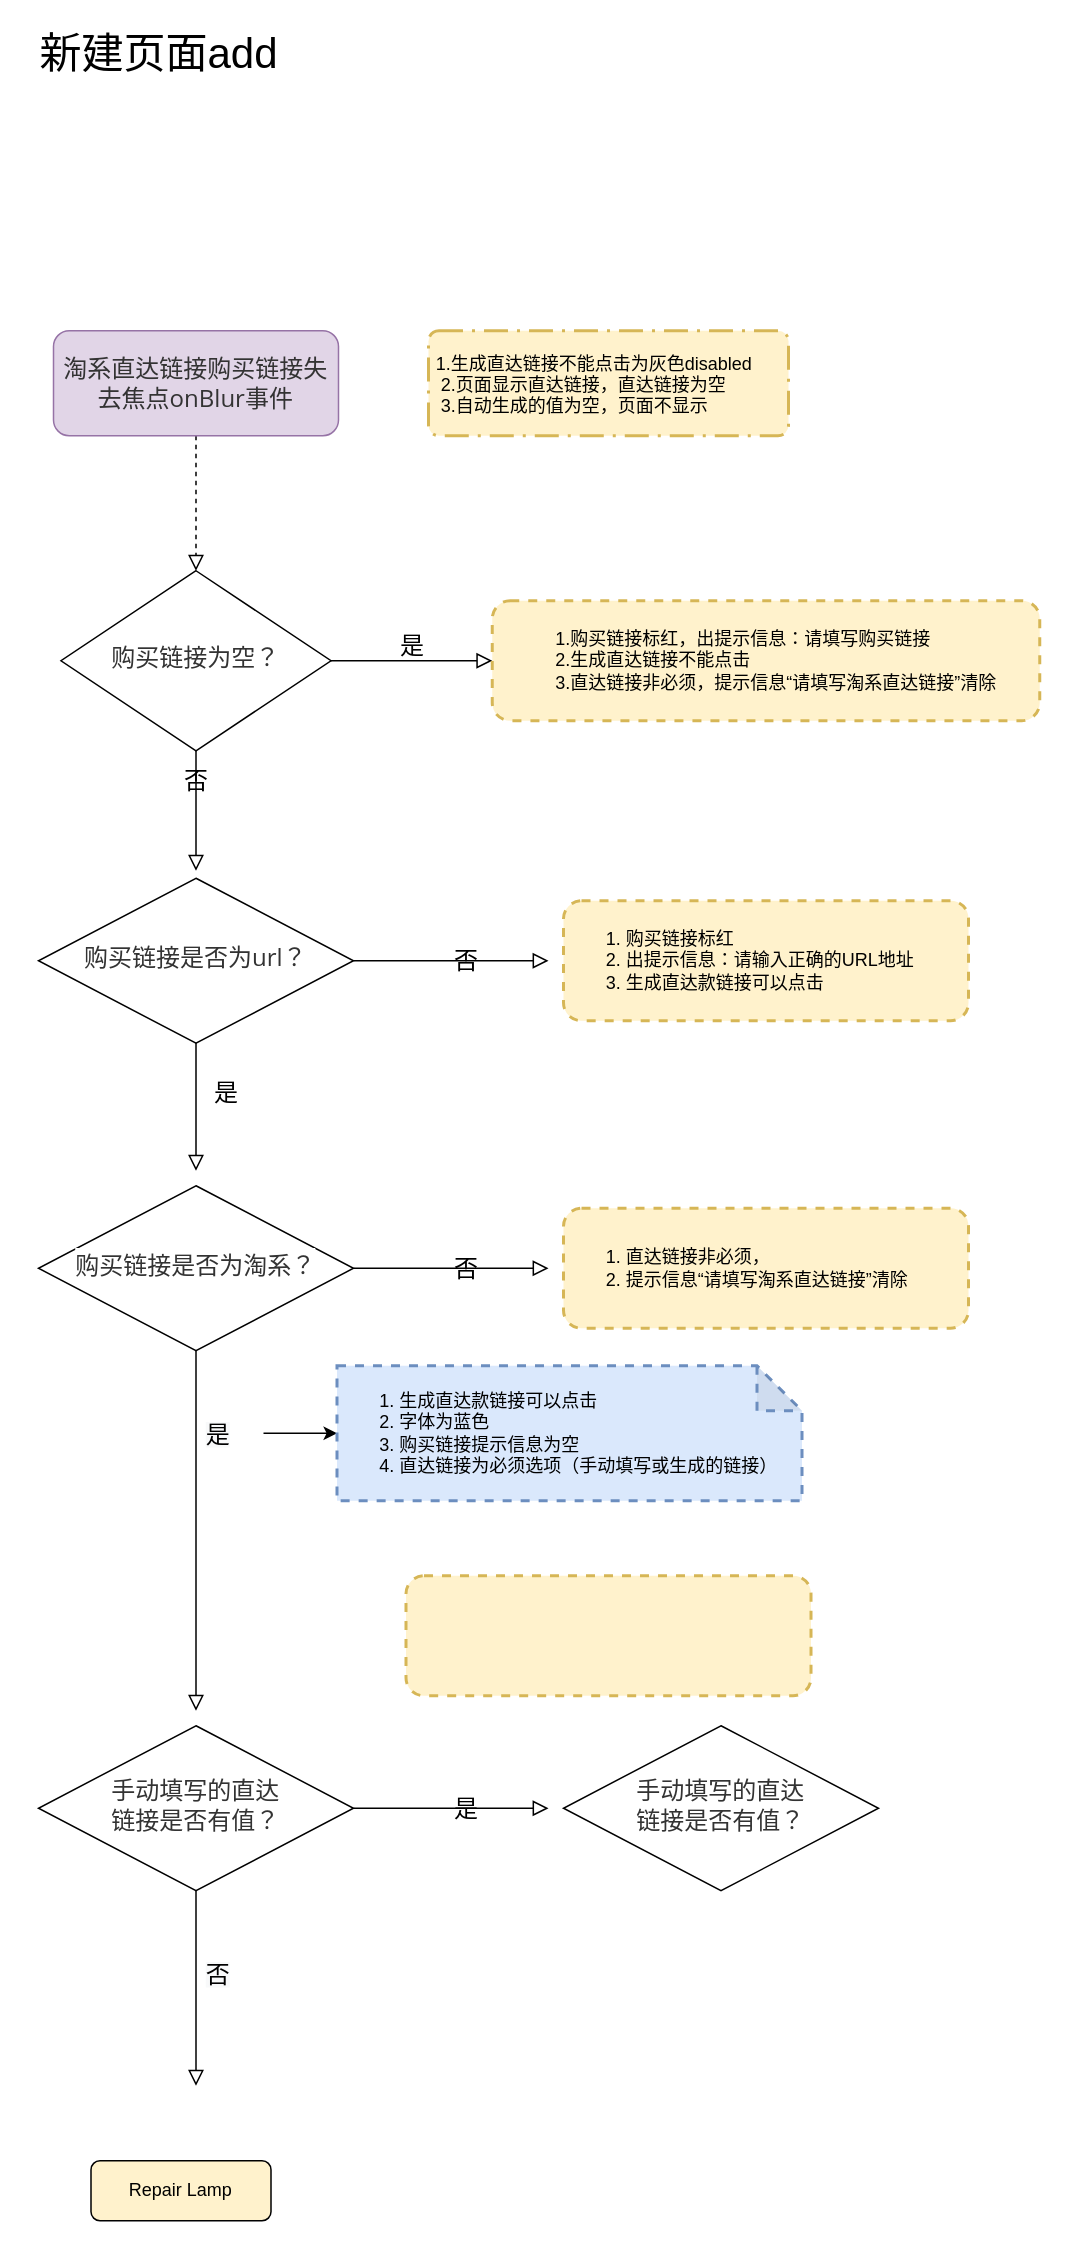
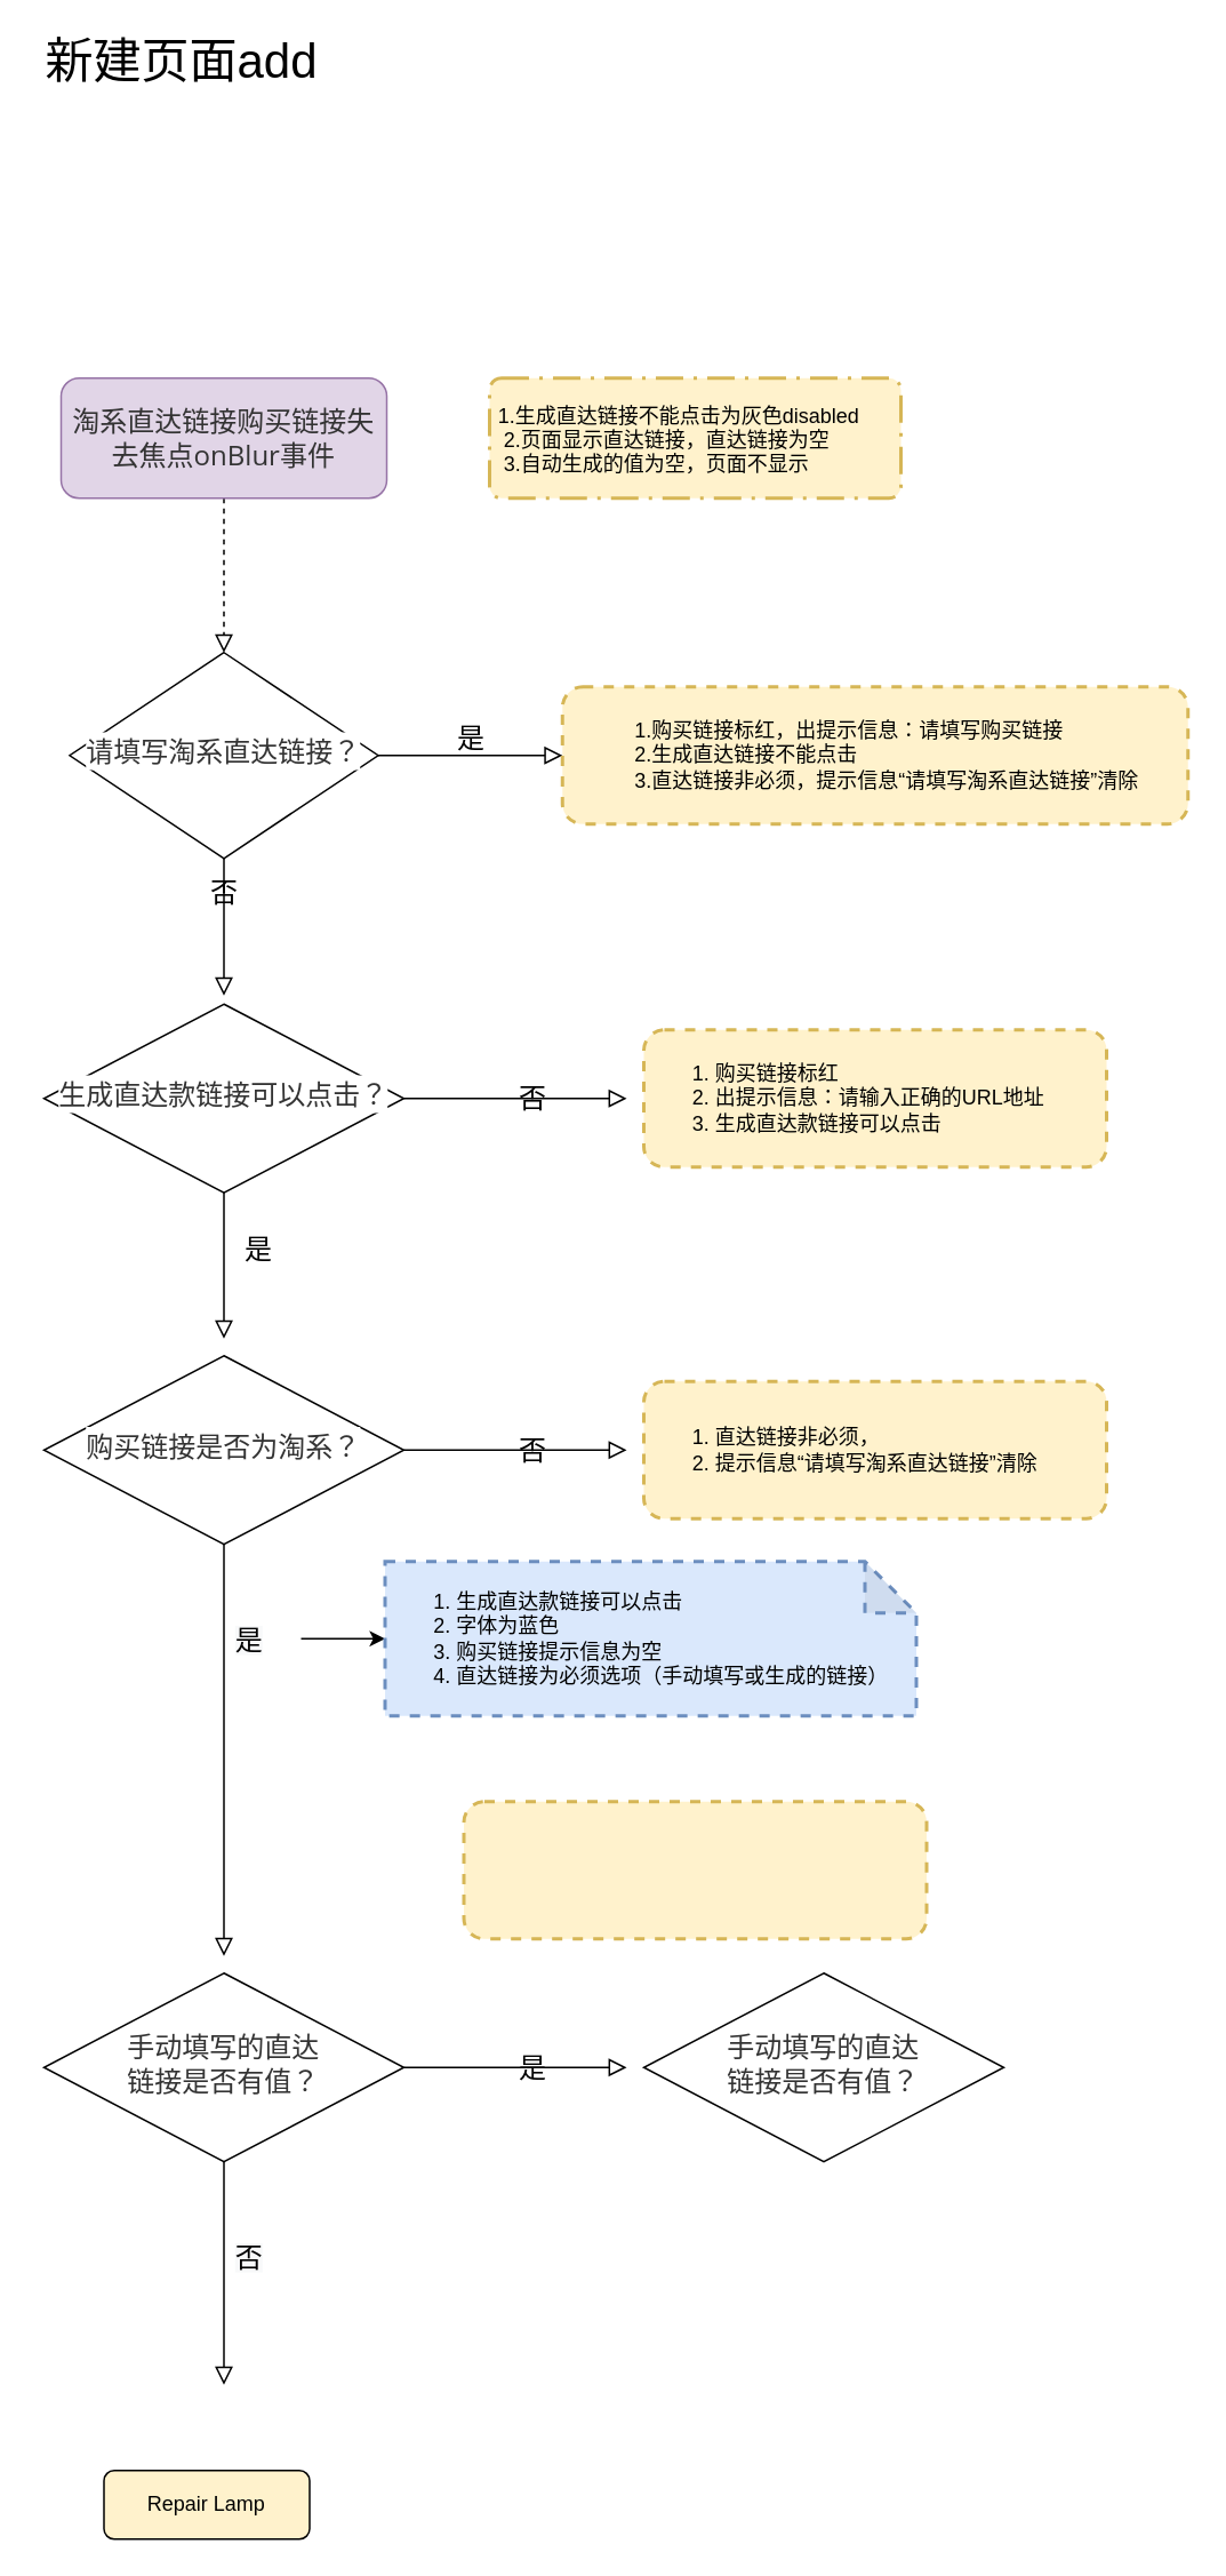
- <mxCell id="6" value="&lt;span style=&quot;color: rgb(51 , 51 , 51) ; font-family: &amp;#34;open sans&amp;#34; , &amp;#34;clear sans&amp;#34; , &amp;#34;helvetica neue&amp;#34; , &amp;#34;helvetica&amp;#34; , &amp;#34;arial&amp;#34; , sans-serif ; font-size: 16px ; background-color: rgb(255 , 255 , 255)&quot;&gt;购买链接为空？&lt;/span&gt;" style="rhombus;whiteSpace=wrap;html=1;shadow=0;fontFamily=Helvetica;fontSize=12;align=center;strokeWidth=1;spacing=6;spacingTop=-4;" vertex="1" parent="1"><mxGeometry x="40" y="380" width="180" height="120" as="geometry" /></mxCell>
+ <mxCell id="6" value="&lt;span style=&quot;color: rgb(51 , 51 , 51) ; font-family: &amp;#34;open sans&amp;#34; , &amp;#34;clear sans&amp;#34; , &amp;#34;helvetica neue&amp;#34; , &amp;#34;helvetica&amp;#34; , &amp;#34;arial&amp;#34; , sans-serif ; font-size: 16px ; background-color: rgb(255 , 255 , 255)&quot;&gt;请填写淘系直达链接？&lt;/span&gt;" style="rhombus;whiteSpace=wrap;html=1;shadow=0;fontFamily=Helvetica;fontSize=12;align=center;strokeWidth=1;spacing=6;spacingTop=-4;" vertex="1" parent="1"><mxGeometry x="40" y="380" width="180" height="120" as="geometry" /></mxCell>
- <mxCell id="9" value="&lt;span style=&quot;color: rgb(51 , 51 , 51) ; font-family: &amp;#34;open sans&amp;#34; , &amp;#34;clear sans&amp;#34; , &amp;#34;helvetica neue&amp;#34; , &amp;#34;helvetica&amp;#34; , &amp;#34;arial&amp;#34; , sans-serif ; font-size: 16px ; background-color: rgb(255 , 255 , 255)&quot;&gt;购买链接是否为url？&lt;/span&gt;" style="rhombus;whiteSpace=wrap;html=1;shadow=0;fontFamily=Helvetica;fontSize=12;align=center;strokeWidth=1;spacing=6;spacingTop=-4;" vertex="1" parent="1"><mxGeometry x="25" y="585" width="210" height="110" as="geometry" /></mxCell>
+ <mxCell id="9" value="&lt;span style=&quot;color: rgb(51 , 51 , 51) ; font-family: &amp;#34;open sans&amp;#34; , &amp;#34;clear sans&amp;#34; , &amp;#34;helvetica neue&amp;#34; , &amp;#34;helvetica&amp;#34; , &amp;#34;arial&amp;#34; , sans-serif ; font-size: 16px ; background-color: rgb(255 , 255 , 255)&quot;&gt;生成直达款链接可以点击？&lt;/span&gt;" style="rhombus;whiteSpace=wrap;html=1;shadow=0;fontFamily=Helvetica;fontSize=12;align=center;strokeWidth=1;spacing=6;spacingTop=-4;" vertex="1" parent="1"><mxGeometry x="25" y="585" width="210" height="110" as="geometry" /></mxCell>
